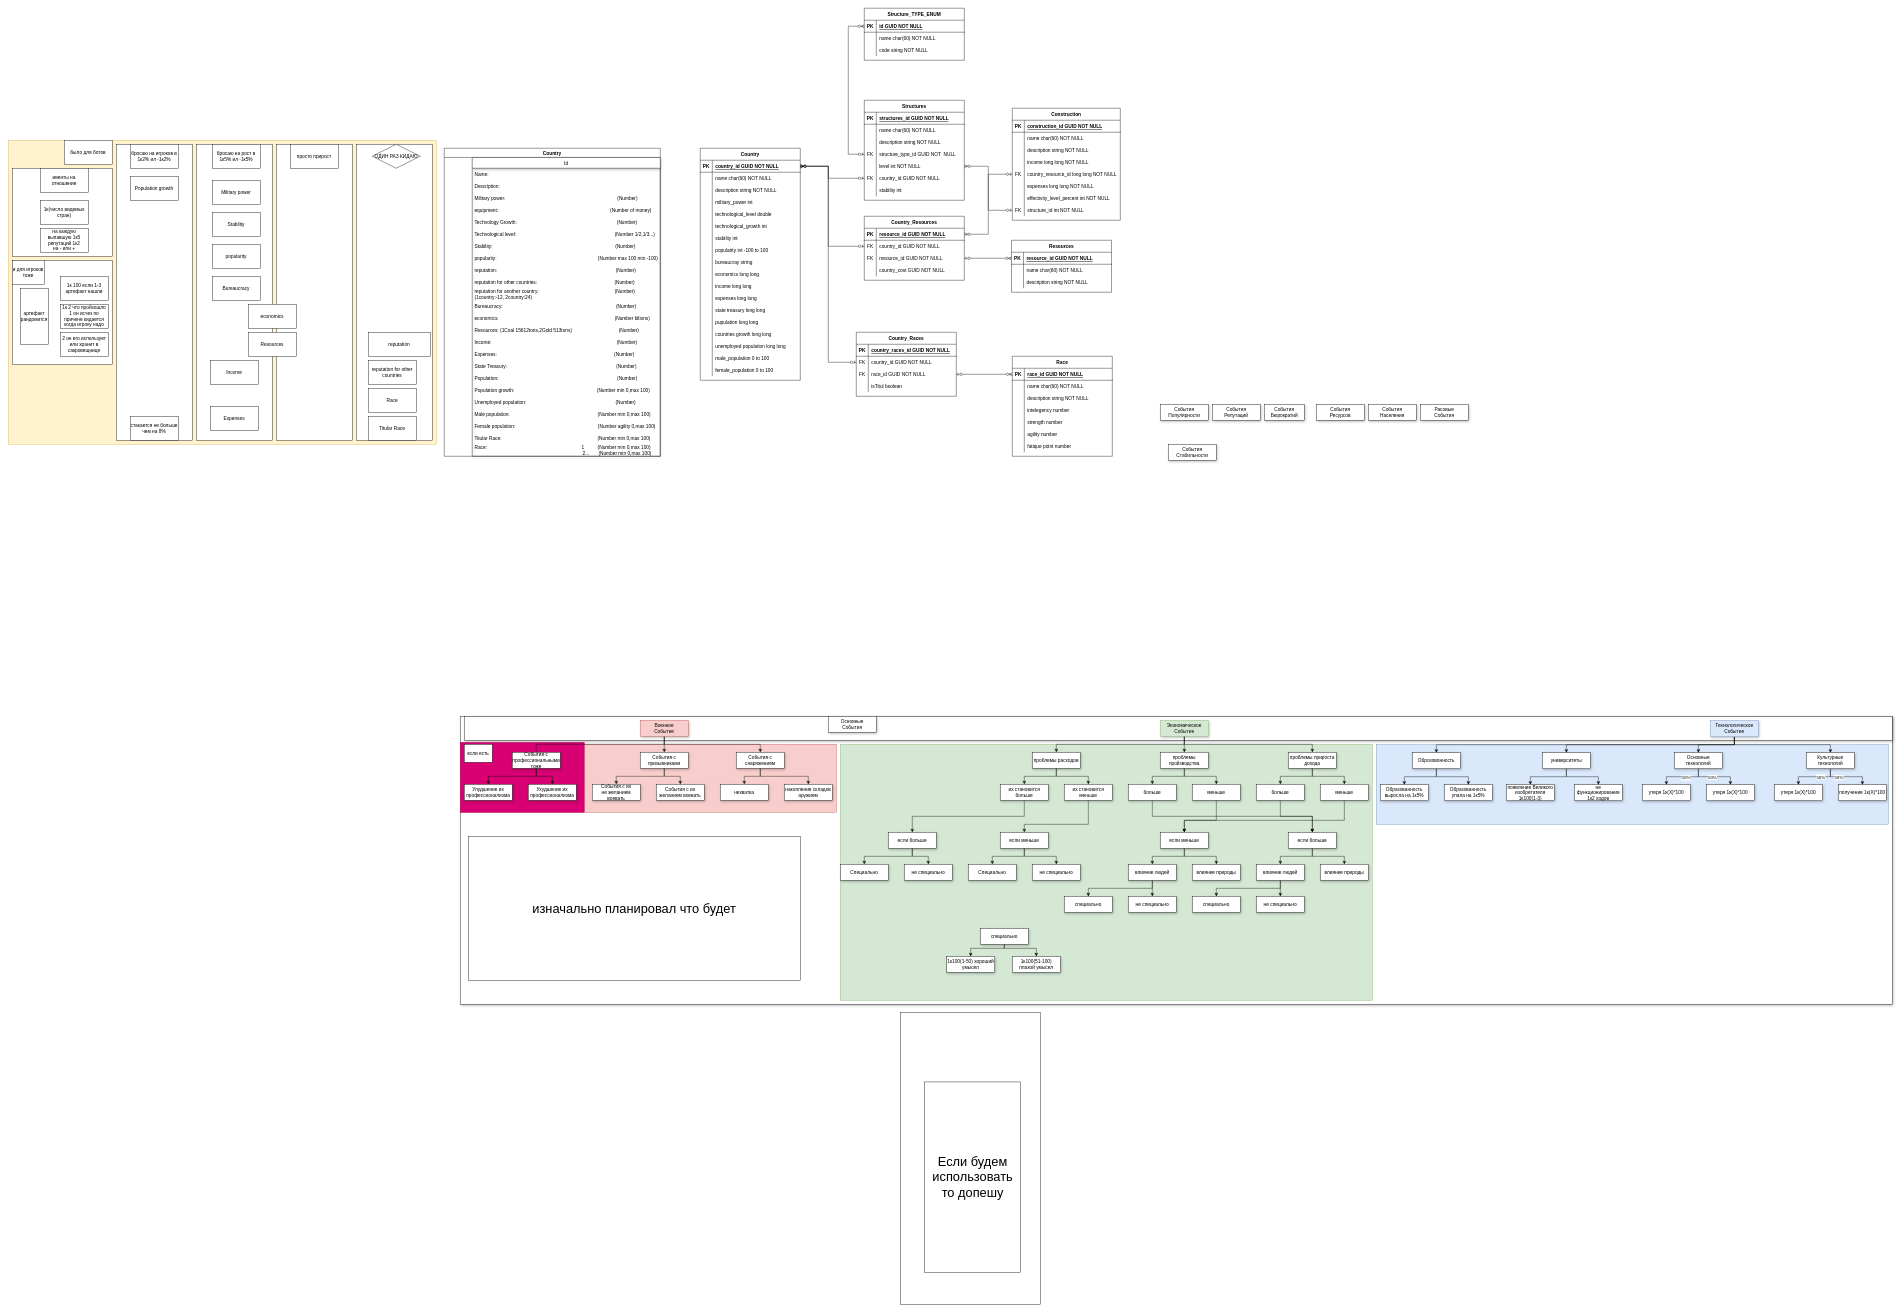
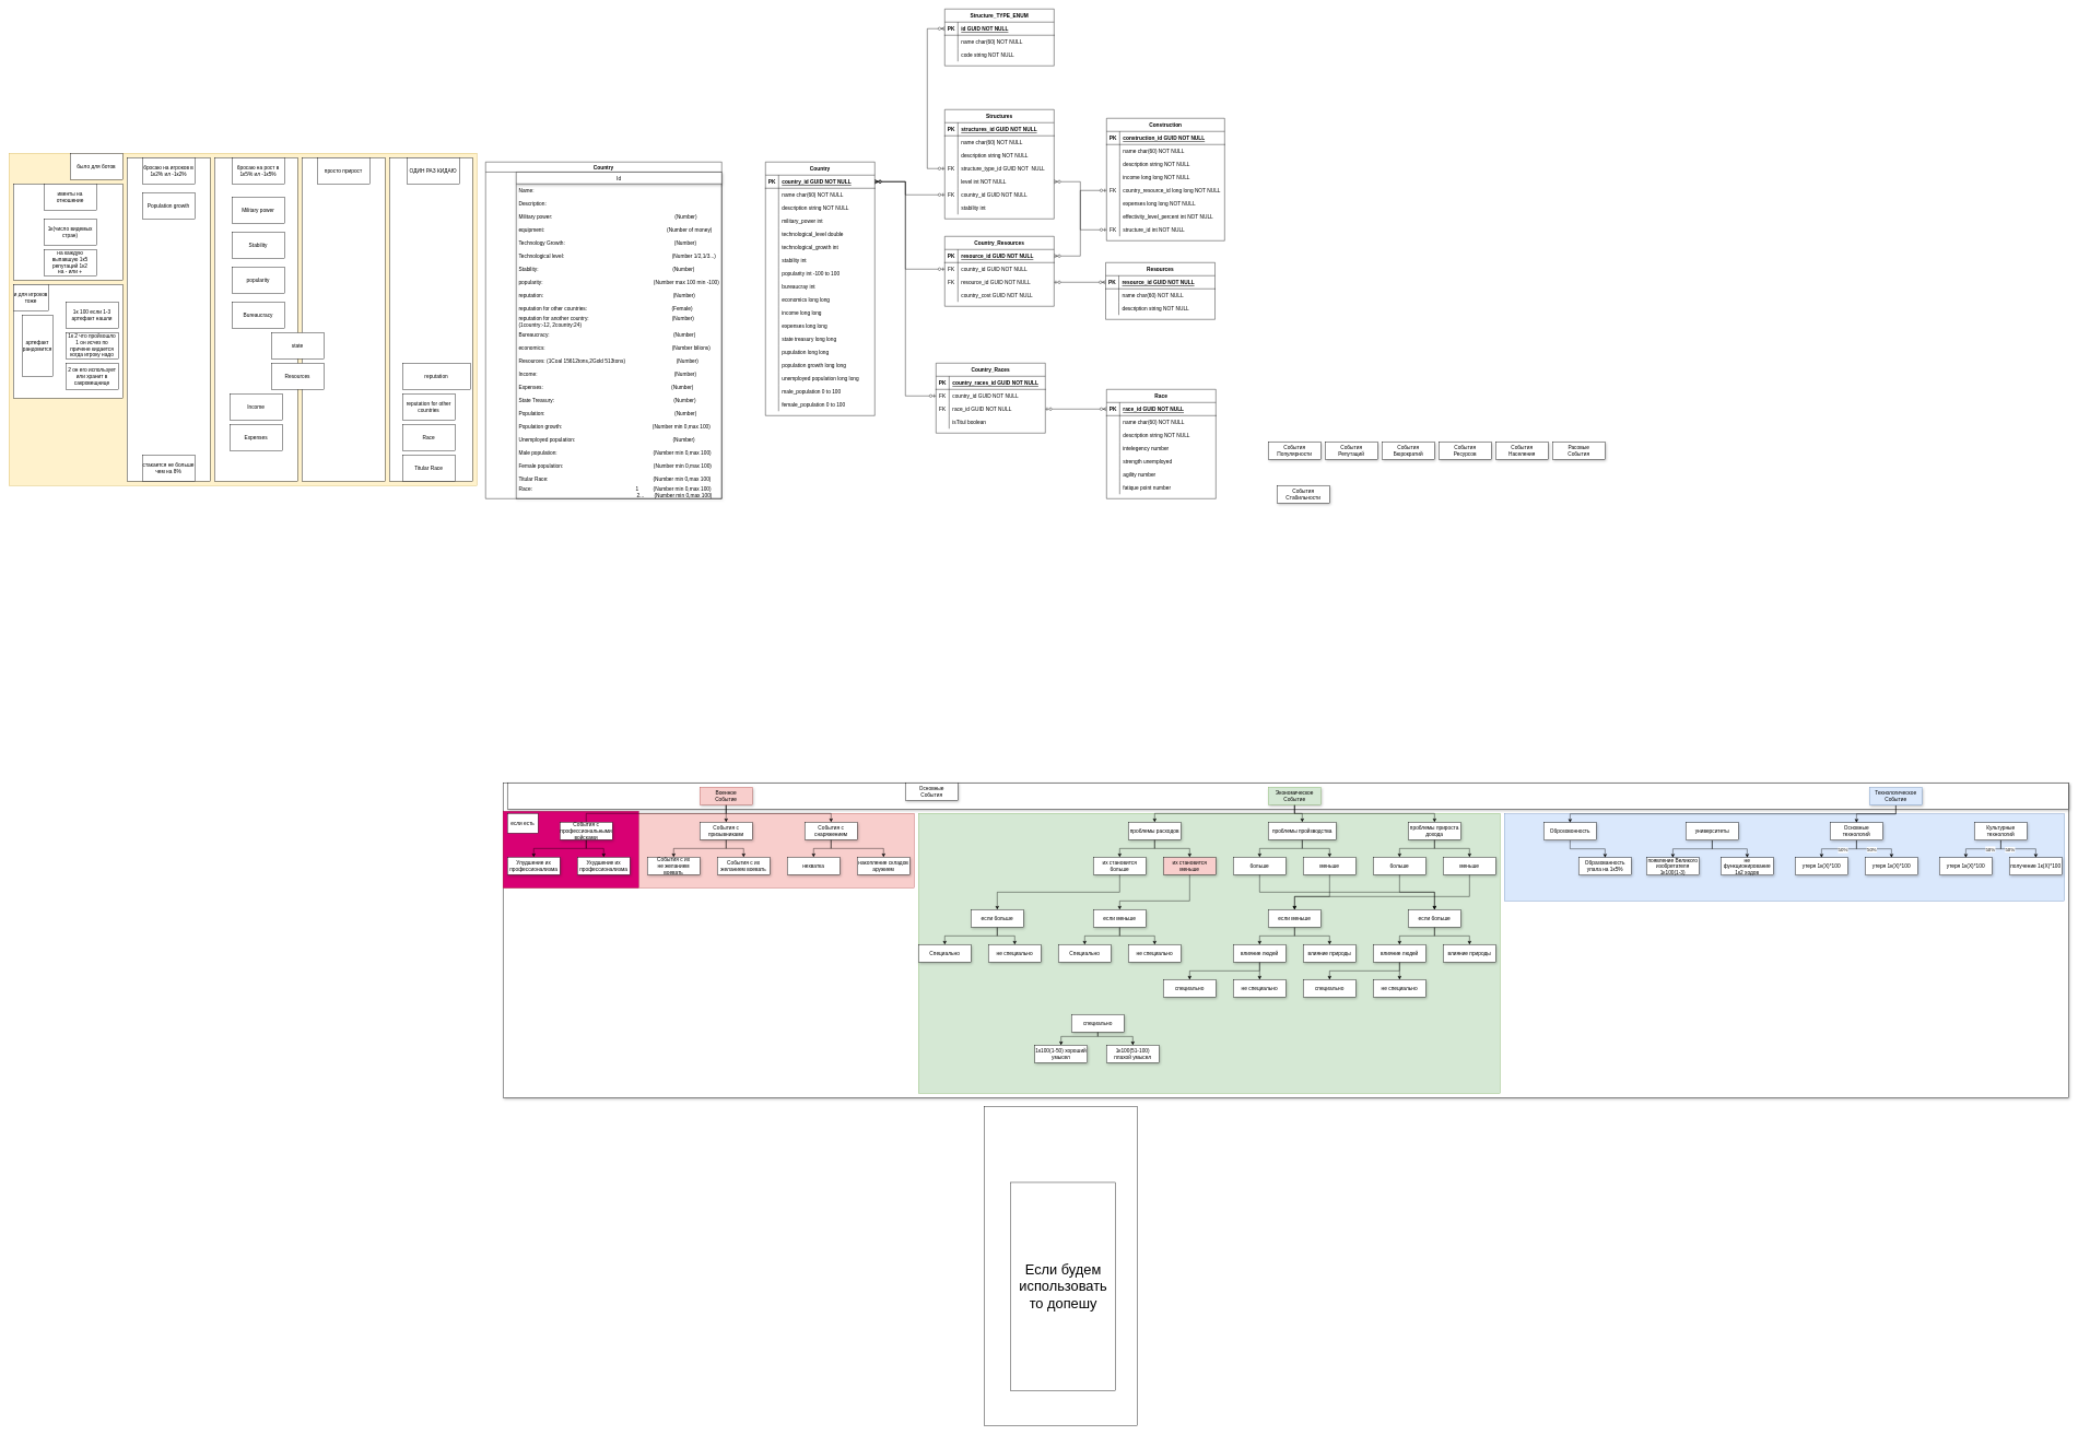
- <mxCell id="138" value="ОДИН РАЗ КИДАЮ" style="rhombus;whiteSpace=wrap;html=1;" parent="1" vertex="1"><mxGeometry x="930" y="360" width="120" height="60" as="geometry" /></mxCell>
+ <mxCell id="138" value="ОДИН РАЗ КИДАЮ" style="rounded=0;whiteSpace=wrap;html=1;" parent="1" vertex="1"><mxGeometry x="930" y="360" width="120" height="60" as="geometry" /></mxCell>
- <mxCell id="213" value="bureaucray string" style="shape=partialRectangle;overflow=hidden;connectable=0;fillColor=none;top=0;left=0;bottom=0;right=0;align=left;spacingLeft=6;" parent="211" vertex="1"><mxGeometry x="30" width="220" height="30" as="geometry"><mxRectangle width="220" height="30" as="alternateBounds" /></mxGeometry></mxCell>
+ <mxCell id="213" value="bureaucray int" style="shape=partialRectangle;overflow=hidden;connectable=0;fillColor=none;top=0;left=0;bottom=0;right=0;align=left;spacingLeft=6;" parent="211" vertex="1"><mxGeometry x="30" width="220" height="30" as="geometry"><mxRectangle width="220" height="30" as="alternateBounds" /></mxGeometry></mxCell>
- <mxCell id="23" value="reputation for other countries:                                                          (Number)" style="text;strokeColor=none;fillColor=none;align=left;verticalAlign=middle;spacingLeft=4;spacingRight=4;overflow=hidden;points=[[0,0.5],[1,0.5]];portConstraint=eastwest;rotatable=0;" parent="13" vertex="1"><mxGeometry y="297" width="470" height="30" as="geometry" /></mxCell>
+ <mxCell id="23" value="reputation for other countries:                                                          (Female)" style="text;strokeColor=none;fillColor=none;align=left;verticalAlign=middle;spacingLeft=4;spacingRight=4;overflow=hidden;points=[[0,0.5],[1,0.5]];portConstraint=eastwest;rotatable=0;" parent="13" vertex="1"><mxGeometry y="297" width="470" height="30" as="geometry" /></mxCell>
- <mxCell id="139" value="&lt;span style=&quot;text-align: left;&quot;&gt;economics&lt;/span&gt;" style="rounded=0;whiteSpace=wrap;html=1;" parent="1" vertex="1"><mxGeometry x="620" y="760" width="120" height="60" as="geometry" /></mxCell>
+ <mxCell id="139" value="&lt;span style=&quot;text-align: left;&quot;&gt;state&lt;/span&gt;" style="rounded=0;whiteSpace=wrap;html=1;" parent="1" vertex="1"><mxGeometry x="620" y="760" width="120" height="60" as="geometry" /></mxCell>
- <mxCell id="231" value="countries growth long long" style="shape=partialRectangle;overflow=hidden;connectable=0;fillColor=none;top=0;left=0;bottom=0;right=0;align=left;spacingLeft=6;" parent="229" vertex="1"><mxGeometry x="30" width="220" height="30" as="geometry"><mxRectangle width="220" height="30" as="alternateBounds" /></mxGeometry></mxCell>
+ <mxCell id="231" value="population growth long long" style="shape=partialRectangle;overflow=hidden;connectable=0;fillColor=none;top=0;left=0;bottom=0;right=0;align=left;spacingLeft=6;" parent="229" vertex="1"><mxGeometry x="30" width="220" height="30" as="geometry"><mxRectangle width="220" height="30" as="alternateBounds" /></mxGeometry></mxCell>
- <mxCell id="56" value="События&lt;br&gt;Бюрократий" style="rounded=0;whiteSpace=wrap;html=1;shadow=1;" parent="1" vertex="1"><mxGeometry x="3160" y="1010" width="100" height="40" as="geometry" /></mxCell>
+ <mxCell id="56" value="События&lt;br&gt;Бюрократий" style="rounded=0;whiteSpace=wrap;html=1;shadow=1;" parent="1" vertex="1"><mxGeometry x="3160" y="1010" width="120" height="40" as="geometry" /></mxCell>
- <mxCell id="129" value="&lt;span style=&quot;text-align: left;&quot;&gt;Expenses&lt;/span&gt;" style="rounded=0;whiteSpace=wrap;html=1;" parent="1" vertex="1"><mxGeometry x="525" y="1015" width="120" height="60" as="geometry" /></mxCell>
+ <mxCell id="129" value="&lt;span style=&quot;text-align: left;&quot;&gt;Expenses&lt;/span&gt;" style="rounded=0;whiteSpace=wrap;html=1;" parent="1" vertex="1"><mxGeometry x="525" y="970" width="120" height="60" as="geometry" /></mxCell>
- <mxCell id="304" value="strength number" style="shape=partialRectangle;overflow=hidden;connectable=0;fillColor=none;top=0;left=0;bottom=0;right=0;align=left;spacingLeft=6;" parent="302" vertex="1"><mxGeometry x="30" width="220" height="30" as="geometry"><mxRectangle width="220" height="30" as="alternateBounds" /></mxGeometry></mxCell>
+ <mxCell id="304" value="strength unemployed" style="shape=partialRectangle;overflow=hidden;connectable=0;fillColor=none;top=0;left=0;bottom=0;right=0;align=left;spacingLeft=6;" parent="302" vertex="1"><mxGeometry x="30" width="220" height="30" as="geometry"><mxRectangle width="220" height="30" as="alternateBounds" /></mxGeometry></mxCell>
- <mxCell id="35" value="Female population:                                                              (Number agility 0,max 100)" style="text;strokeColor=none;fillColor=none;align=left;verticalAlign=middle;spacingLeft=4;spacingRight=4;overflow=hidden;points=[[0,0.5],[1,0.5]];portConstraint=eastwest;rotatable=0;" parent="13" vertex="1"><mxGeometry y="657" width="470" height="30" as="geometry" /></mxCell>
+ <mxCell id="35" value="Female population:                                                              (Number min 0,max 100)" style="text;strokeColor=none;fillColor=none;align=left;verticalAlign=middle;spacingLeft=4;spacingRight=4;overflow=hidden;points=[[0,0.5],[1,0.5]];portConstraint=eastwest;rotatable=0;" parent="13" vertex="1"><mxGeometry y="657" width="470" height="30" as="geometry" /></mxCell>
- <mxCell id="42" style="edgeStyle=orthogonalEdgeStyle;rounded=0;orthogonalLoop=1;jettySize=auto;html=1;entryX=0.5;entryY=0;entryDx=0;entryDy=0;" parent="1" source="44" target="172" edge="1"><mxGeometry relative="1" as="geometry"><Array as="points"><mxPoint x="4335" y="1861" /><mxPoint x="3915" y="1861" /></Array></mxGeometry></mxCell>
- <mxCell id="40" style="edgeStyle=orthogonalEdgeStyle;rounded=0;orthogonalLoop=1;jettySize=auto;html=1;" parent="1" source="44" target="161" edge="1"><mxGeometry relative="1" as="geometry"><Array as="points"><mxPoint x="4335" y="1861" /><mxPoint x="4575" y="1861" /></Array></mxGeometry></mxCell>
- <mxCell id="72" value="События с профессиональными тоже" style="rounded=0;whiteSpace=wrap;html=1;shadow=1;" parent="1" vertex="1"><mxGeometry x="1280" y="1880" width="120" height="40" as="geometry" /></mxCell>
+ <mxCell id="72" value="События с профессиональными войсками" style="rounded=0;whiteSpace=wrap;html=1;shadow=1;" parent="1" vertex="1"><mxGeometry x="1280" y="1880" width="120" height="40" as="geometry" /></mxCell>
- <mxCell id="77" value="проблемы пройзводства" style="rounded=0;whiteSpace=wrap;html=1;shadow=1;" parent="1" vertex="1"><mxGeometry x="2900" y="1880" width="120" height="40" as="geometry" /></mxCell>
+ <mxCell id="77" value="проблемы пройзводства" style="rounded=0;whiteSpace=wrap;html=1;shadow=1;" parent="1" vertex="1"><mxGeometry x="2900" y="1880" width="155" height="40" as="geometry" /></mxCell>
- <mxCell id="167" style="edgeStyle=orthogonalEdgeStyle;rounded=0;orthogonalLoop=1;jettySize=auto;html=1;" parent="1" source="169" target="180" edge="1"><mxGeometry relative="1" as="geometry" /></mxCell>
- <mxCell id="86" value="их становится меньше" style="rounded=0;whiteSpace=wrap;html=1;shadow=1;" parent="1" vertex="1"><mxGeometry x="2660" y="1960" width="120" height="40" as="geometry" /></mxCell>
+ <mxCell id="86" value="их становится меньше" style="rounded=0;whiteSpace=wrap;html=1;shadow=1;fillColor=#f8cecc;" parent="1" vertex="1"><mxGeometry x="2660" y="1960" width="120" height="40" as="geometry" /></mxCell>
- <mxCell id="180" value="Образованность выросла на 1к5%" style="rounded=0;whiteSpace=wrap;html=1;shadow=1;" parent="1" vertex="1"><mxGeometry x="3450" y="1961" width="120" height="40" as="geometry" /></mxCell>
- <mxCell id="154" value="&lt;font style=&quot;font-size: 32px;&quot;&gt;изначально планировал что будет&lt;/font&gt;" style="rounded=0;whiteSpace=wrap;html=1;" parent="1" vertex="1"><mxGeometry x="1170" y="2090" width="830" height="360" as="geometry" /></mxCell>
